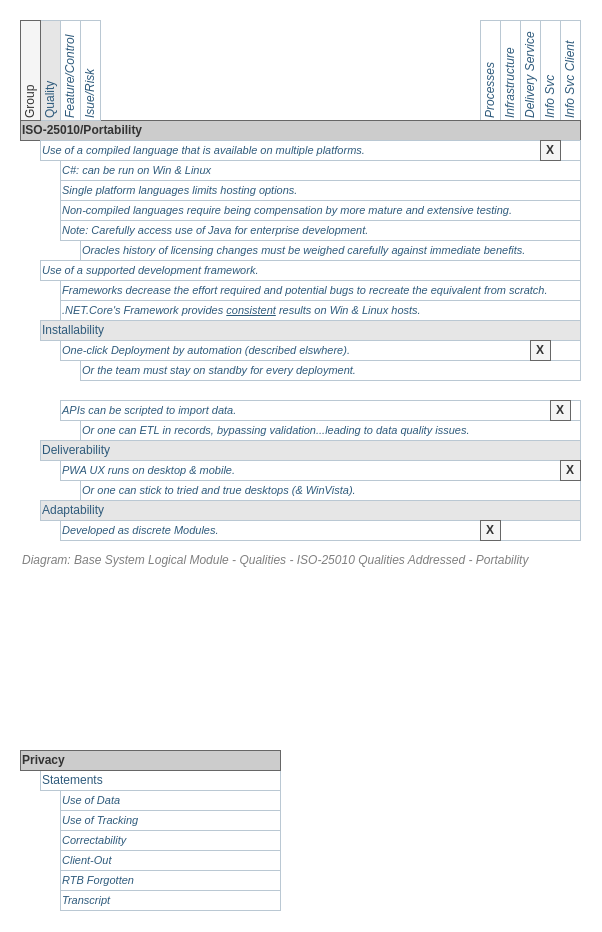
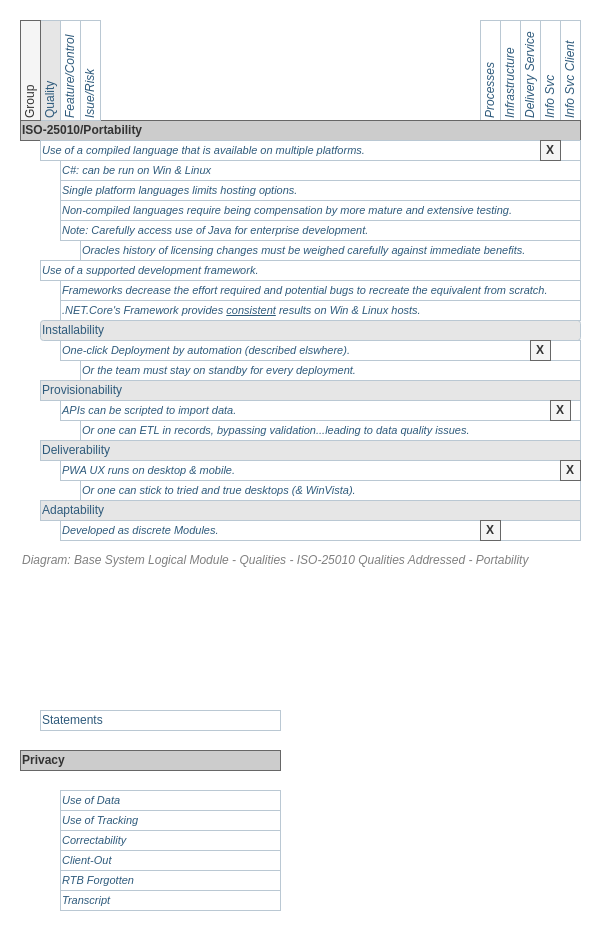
- <mxCell id="18" value="Installability" style="strokeColor=#bac8d3;html=1;fontColor=#2f5b7c;fontSize=12;align=left;fillColor=#E6E6E6;" vertex="1" parent="3"><mxGeometry x="40" y="320" width="540" height="20" as="geometry" /></mxCell>
+ <mxCell id="18" value="Installability" style="strokeColor=#bac8d3;html=1;fontColor=#2f5b7c;fontSize=12;align=left;fillColor=#E6E6E6;rounded=1;" vertex="1" parent="3"><mxGeometry x="40" y="320" width="540" height="20" as="geometry" /></mxCell>
+ <mxCell id="19" value="Provisionability" style="strokeColor=#bac8d3;html=1;fontColor=#2f5b7c;fontSize=12;align=left;fillColor=#E6E6E6;" vertex="1" parent="3"><mxGeometry x="40" y="380" width="540" height="20" as="geometry" /></mxCell>
- <mxCell id="5" value="Statements" style="strokeColor=#bac8d3;html=1;fontColor=#2f5b7c;fontSize=12;align=left;" vertex="1" parent="3"><mxGeometry x="40" y="770" width="240" height="20" as="geometry" /></mxCell>
+ <mxCell id="5" value="Statements" style="strokeColor=#bac8d3;html=1;fontColor=#2f5b7c;fontSize=12;align=left;" vertex="1" parent="3"><mxGeometry x="40" y="710" width="240" height="20" as="geometry" /></mxCell>
